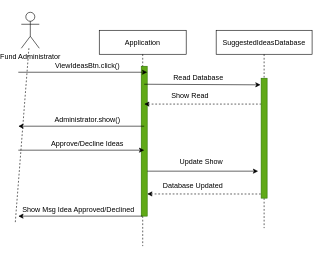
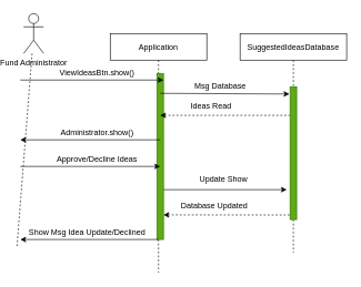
- <mxCell id="14" value="ViewIdeasBtn.click()" style="text;html=1;align=center;verticalAlign=middle;resizable=0;points=[];autosize=1;strokeColor=none;fillColor=none;" vertex="1" parent="1"><mxGeometry x="80" y="100" width="120" height="20" as="geometry" /></mxCell>
+ <mxCell id="14" value="ViewIdeasBtn.show()" style="text;html=1;align=center;verticalAlign=middle;resizable=0;points=[];autosize=1;strokeColor=none;fillColor=none;" vertex="1" parent="1"><mxGeometry x="80" y="100" width="120" height="20" as="geometry" /></mxCell>
- <mxCell id="7" value="Read Database" style="text;html=1;align=center;verticalAlign=middle;resizable=0;points=[];autosize=1;strokeColor=none;fillColor=none;" vertex="1" parent="6"><mxGeometry x="-80.0" y="70" width="100" height="20" as="geometry" /></mxCell>
+ <mxCell id="7" value="Msg Database" style="text;html=1;align=center;verticalAlign=middle;resizable=0;points=[];autosize=1;strokeColor=none;fillColor=none;" vertex="1" parent="6"><mxGeometry x="-80.0" y="70" width="100" height="20" as="geometry" /></mxCell>
- <mxCell id="10" value="Show Read" style="text;html=1;align=center;verticalAlign=middle;resizable=0;points=[];autosize=1;strokeColor=none;fillColor=none;" vertex="1" parent="6"><mxGeometry x="-84.05" y="100" width="80" height="20" as="geometry" /></mxCell>
+ <mxCell id="10" value="Ideas Read" style="text;html=1;align=center;verticalAlign=middle;resizable=0;points=[];autosize=1;strokeColor=none;fillColor=none;" vertex="1" parent="6"><mxGeometry x="-84.05" y="100" width="80" height="20" as="geometry" /></mxCell>
- <mxCell id="17" value="Show Msg Idea Approved/Declined" style="text;html=1;align=center;verticalAlign=middle;resizable=0;points=[];autosize=1;strokeColor=none;fillColor=none;" vertex="1" parent="1"><mxGeometry x="25" y="340" width="200" height="20" as="geometry" /></mxCell>
+ <mxCell id="17" value="Show Msg Idea Update/Declined" style="text;html=1;align=center;verticalAlign=middle;resizable=0;points=[];autosize=1;strokeColor=none;fillColor=none;" vertex="1" parent="1"><mxGeometry x="25" y="340" width="200" height="20" as="geometry" /></mxCell>
